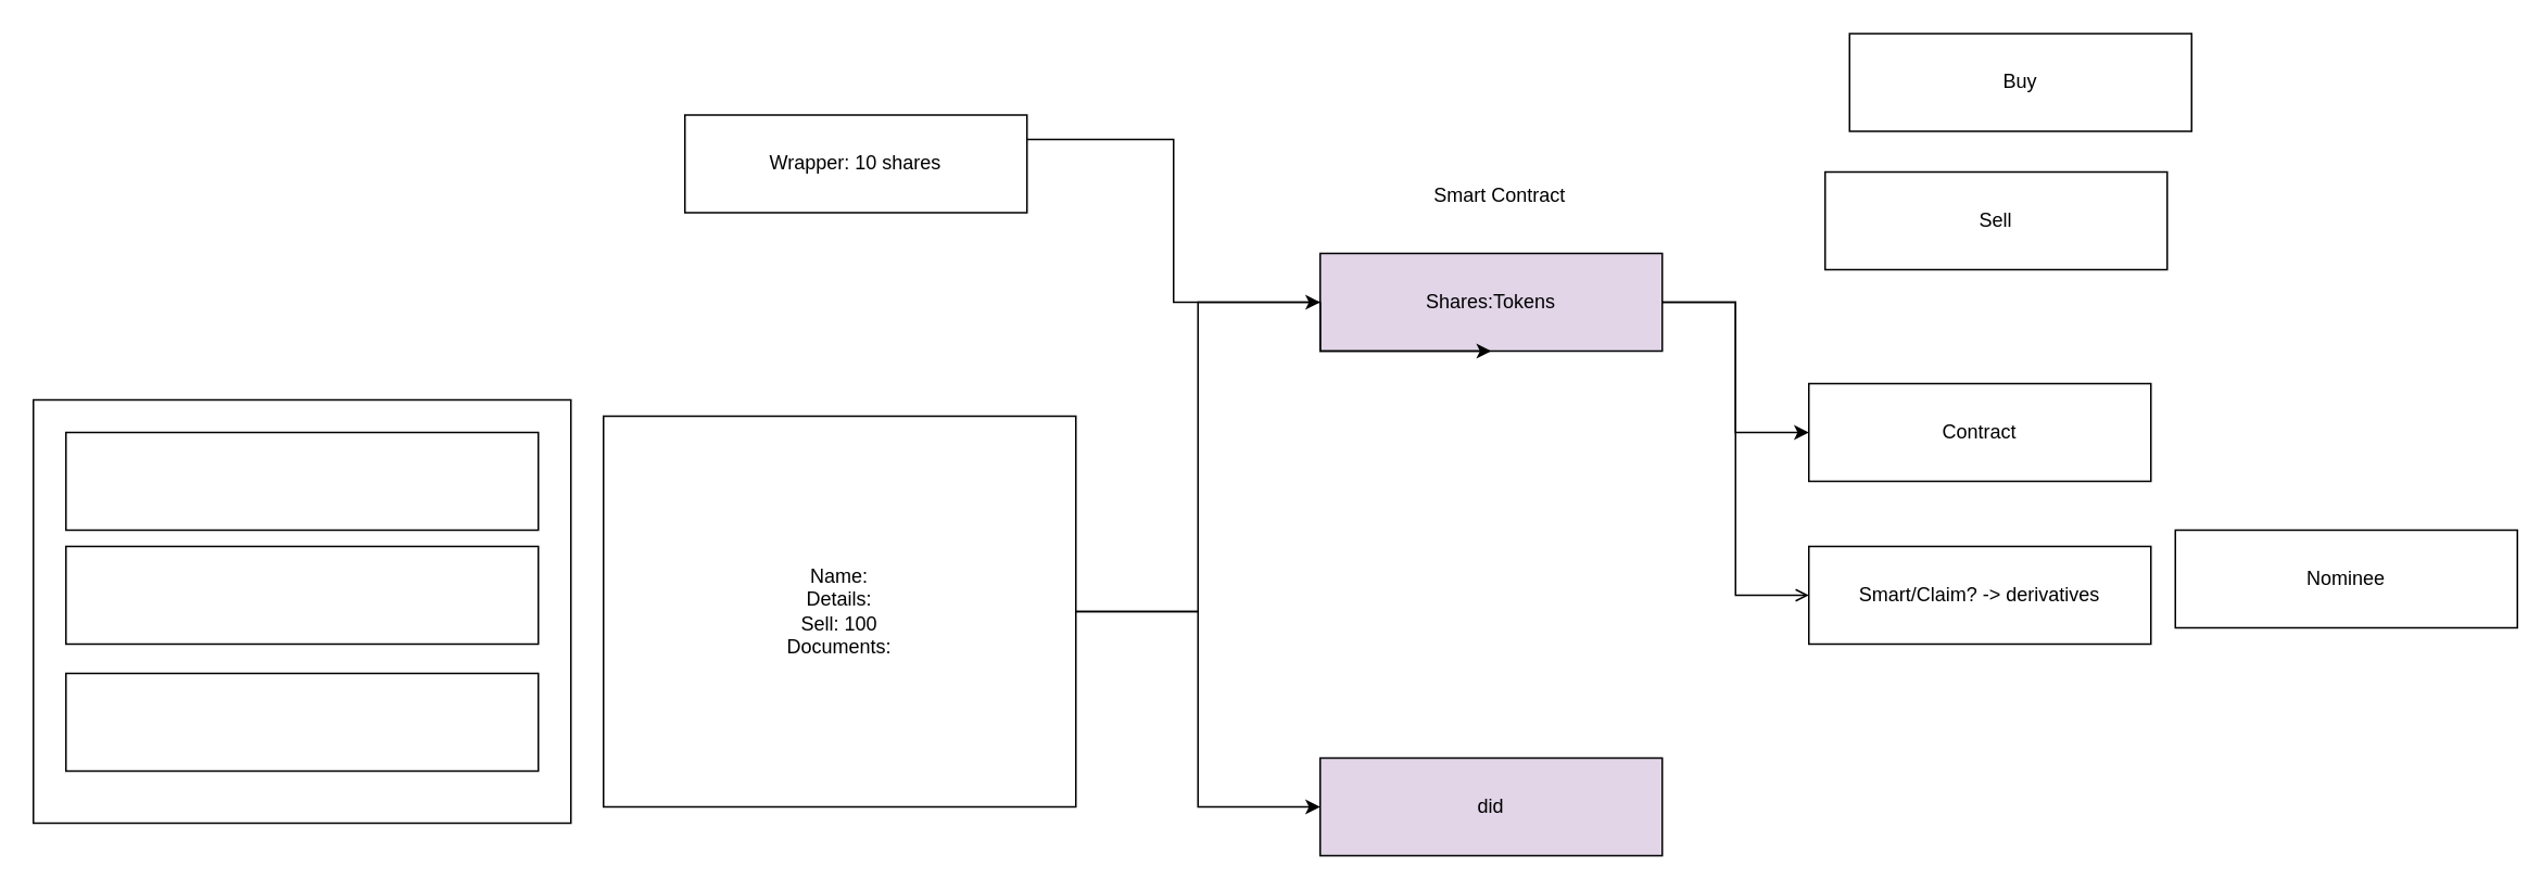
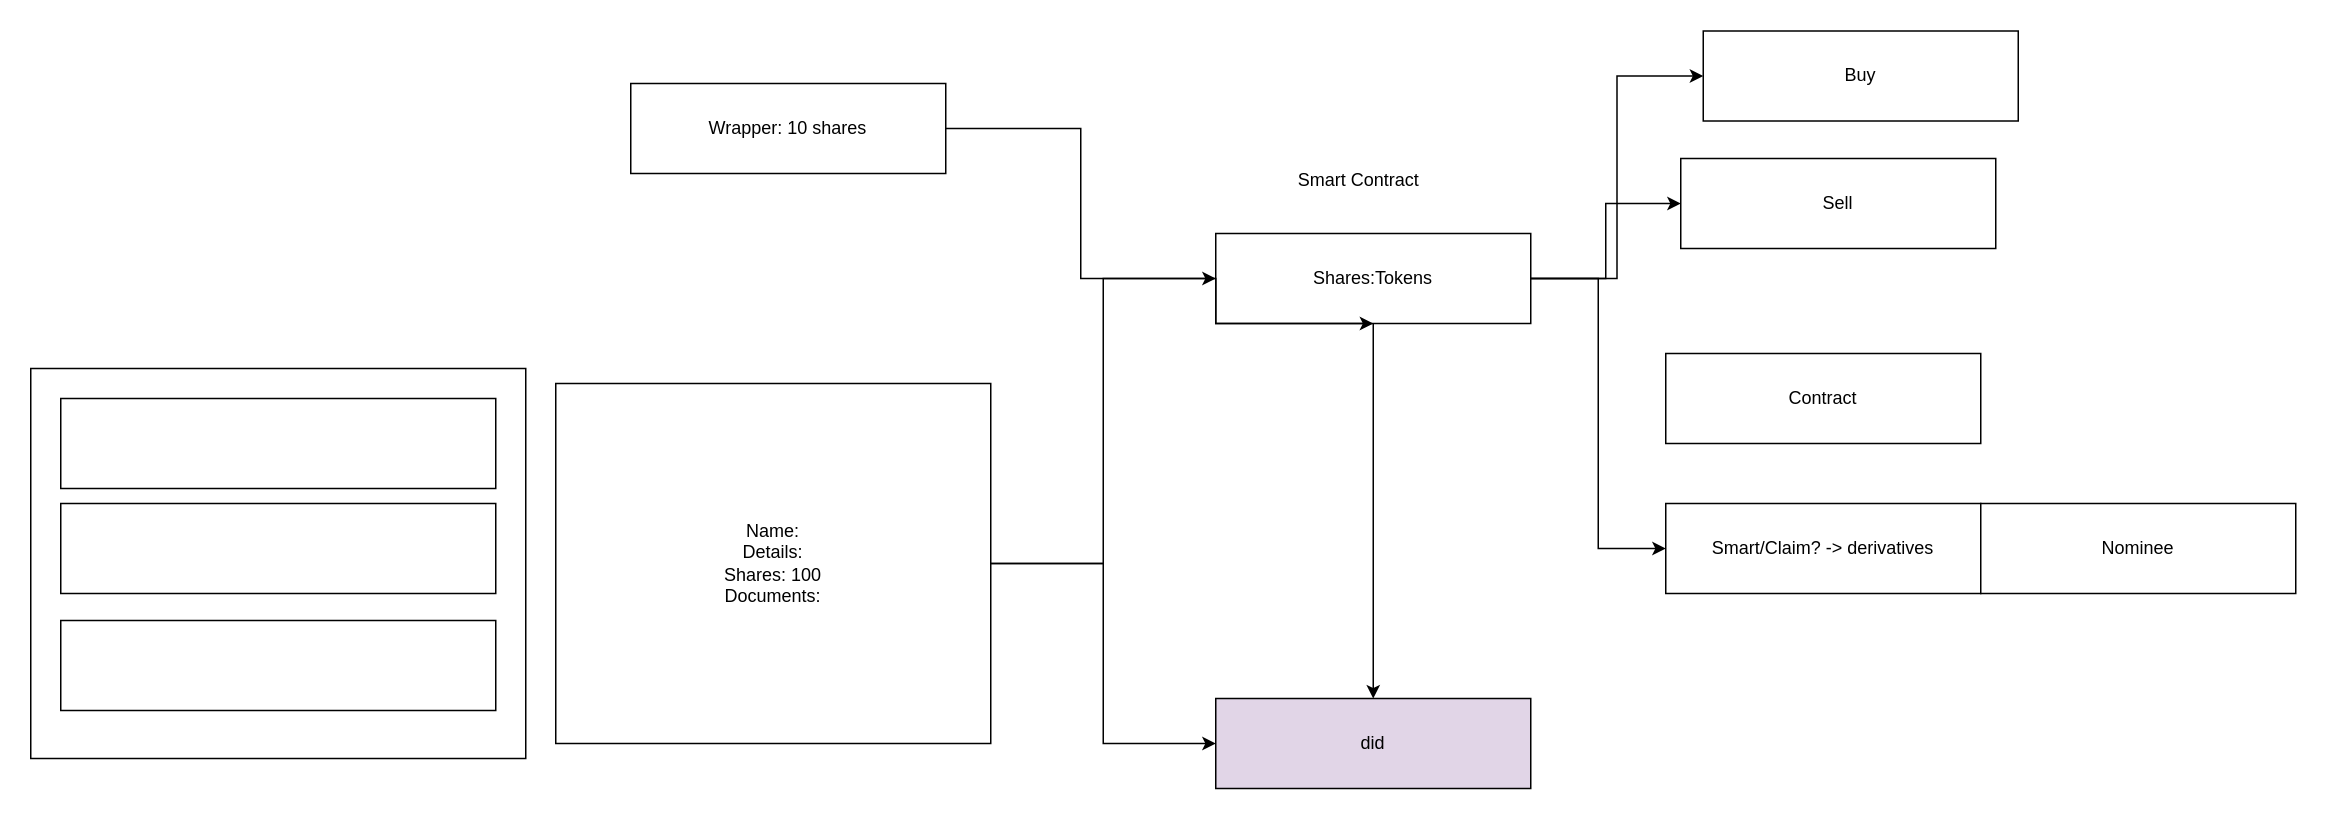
+ <mxCell id="9" style="edgeStyle=orthogonalEdgeStyle;rounded=0;orthogonalLoop=1;jettySize=auto;html=1;entryX=0;entryY=0.5;entryDx=0;entryDy=0;" edge="1" parent="1" source="13" target="14"><mxGeometry relative="1" as="geometry" /></mxCell>
- <mxCell id="21" value="Wrapper: 10 shares" style="whiteSpace=wrap;html=1;" vertex="1" parent="1"><mxGeometry x="420" y="70" width="210" height="60" as="geometry" /></mxCell>
+ <mxCell id="21" value="Wrapper: 10 shares" style="whiteSpace=wrap;html=1;" vertex="1" parent="1"><mxGeometry x="420" y="55" width="210" height="60" as="geometry" /></mxCell>
- <mxCell id="22" value="Smart Contract" style="text;html=1;align=center;verticalAlign=middle;resizable=0;points=[];autosize=1;strokeColor=none;fillColor=none;" vertex="1" parent="1"><mxGeometry x="870" y="105" width="100" height="30" as="geometry" /></mxCell>
+ <mxCell id="22" value="Smart Contract" style="text;html=1;align=center;verticalAlign=middle;resizable=0;points=[];autosize=1;strokeColor=none;fillColor=none;" vertex="1" parent="1"><mxGeometry x="855" y="105" width="100" height="30" as="geometry" /></mxCell>
+ <mxCell id="10" style="edgeStyle=orthogonalEdgeStyle;rounded=0;orthogonalLoop=1;jettySize=auto;html=1;entryX=0;entryY=0.5;entryDx=0;entryDy=0;" edge="1" parent="1" source="13" target="15"><mxGeometry relative="1" as="geometry" /></mxCell>
- <mxCell id="13" value="Shares:Tokens" style="whiteSpace=wrap;html=1;fillColor=#e1d5e7;" vertex="1" parent="1"><mxGeometry x="810" y="155" width="210" height="60" as="geometry" /></mxCell>
+ <mxCell id="13" value="Shares:Tokens" style="whiteSpace=wrap;html=1;" vertex="1" parent="1"><mxGeometry x="810" y="155" width="210" height="60" as="geometry" /></mxCell>
- <mxCell id="11" style="edgeStyle=orthogonalEdgeStyle;rounded=0;orthogonalLoop=1;jettySize=auto;html=1;entryX=0;entryY=0.5;entryDx=0;entryDy=0;" edge="1" parent="1" source="13" target="16"><mxGeometry relative="1" as="geometry" /></mxCell>
+ <mxCell id="11" style="edgeStyle=orthogonalEdgeStyle;rounded=0;orthogonalLoop=1;jettySize=auto;html=1;" edge="1" parent="1" source="13" target="19"><mxGeometry relative="1" as="geometry" /></mxCell>
- <mxCell id="18" value="Nominee" style="whiteSpace=wrap;html=1;" vertex="1" parent="1"><mxGeometry x="1335" y="325" width="210" height="60" as="geometry" /></mxCell>
+ <mxCell id="18" value="Nominee" style="whiteSpace=wrap;html=1;" vertex="1" parent="1"><mxGeometry x="1320" y="335" width="210" height="60" as="geometry" /></mxCell>
- <mxCell id="12" style="edgeStyle=orthogonalEdgeStyle;rounded=0;orthogonalLoop=1;jettySize=auto;html=1;entryX=0;entryY=0.5;entryDx=0;entryDy=0;endArrow=open;" edge="1" parent="1" source="13" target="17"><mxGeometry relative="1" as="geometry" /></mxCell>
+ <mxCell id="12" style="edgeStyle=orthogonalEdgeStyle;rounded=0;orthogonalLoop=1;jettySize=auto;html=1;entryX=0;entryY=0.5;entryDx=0;entryDy=0;" edge="1" parent="1" source="13" target="17"><mxGeometry relative="1" as="geometry" /></mxCell>
- <mxCell id="8" value="Name:&lt;br&gt;Details:&lt;br&gt;Sell: 100&lt;br&gt;Documents:" style="whiteSpace=wrap;html=1;" vertex="1" parent="1"><mxGeometry x="370" y="255" width="290" height="240" as="geometry" /></mxCell>
+ <mxCell id="8" value="Name:&lt;br&gt;Details:&lt;br&gt;Shares: 100&lt;br&gt;Documents:" style="whiteSpace=wrap;html=1;" vertex="1" parent="1"><mxGeometry x="370" y="255" width="290" height="240" as="geometry" /></mxCell>
